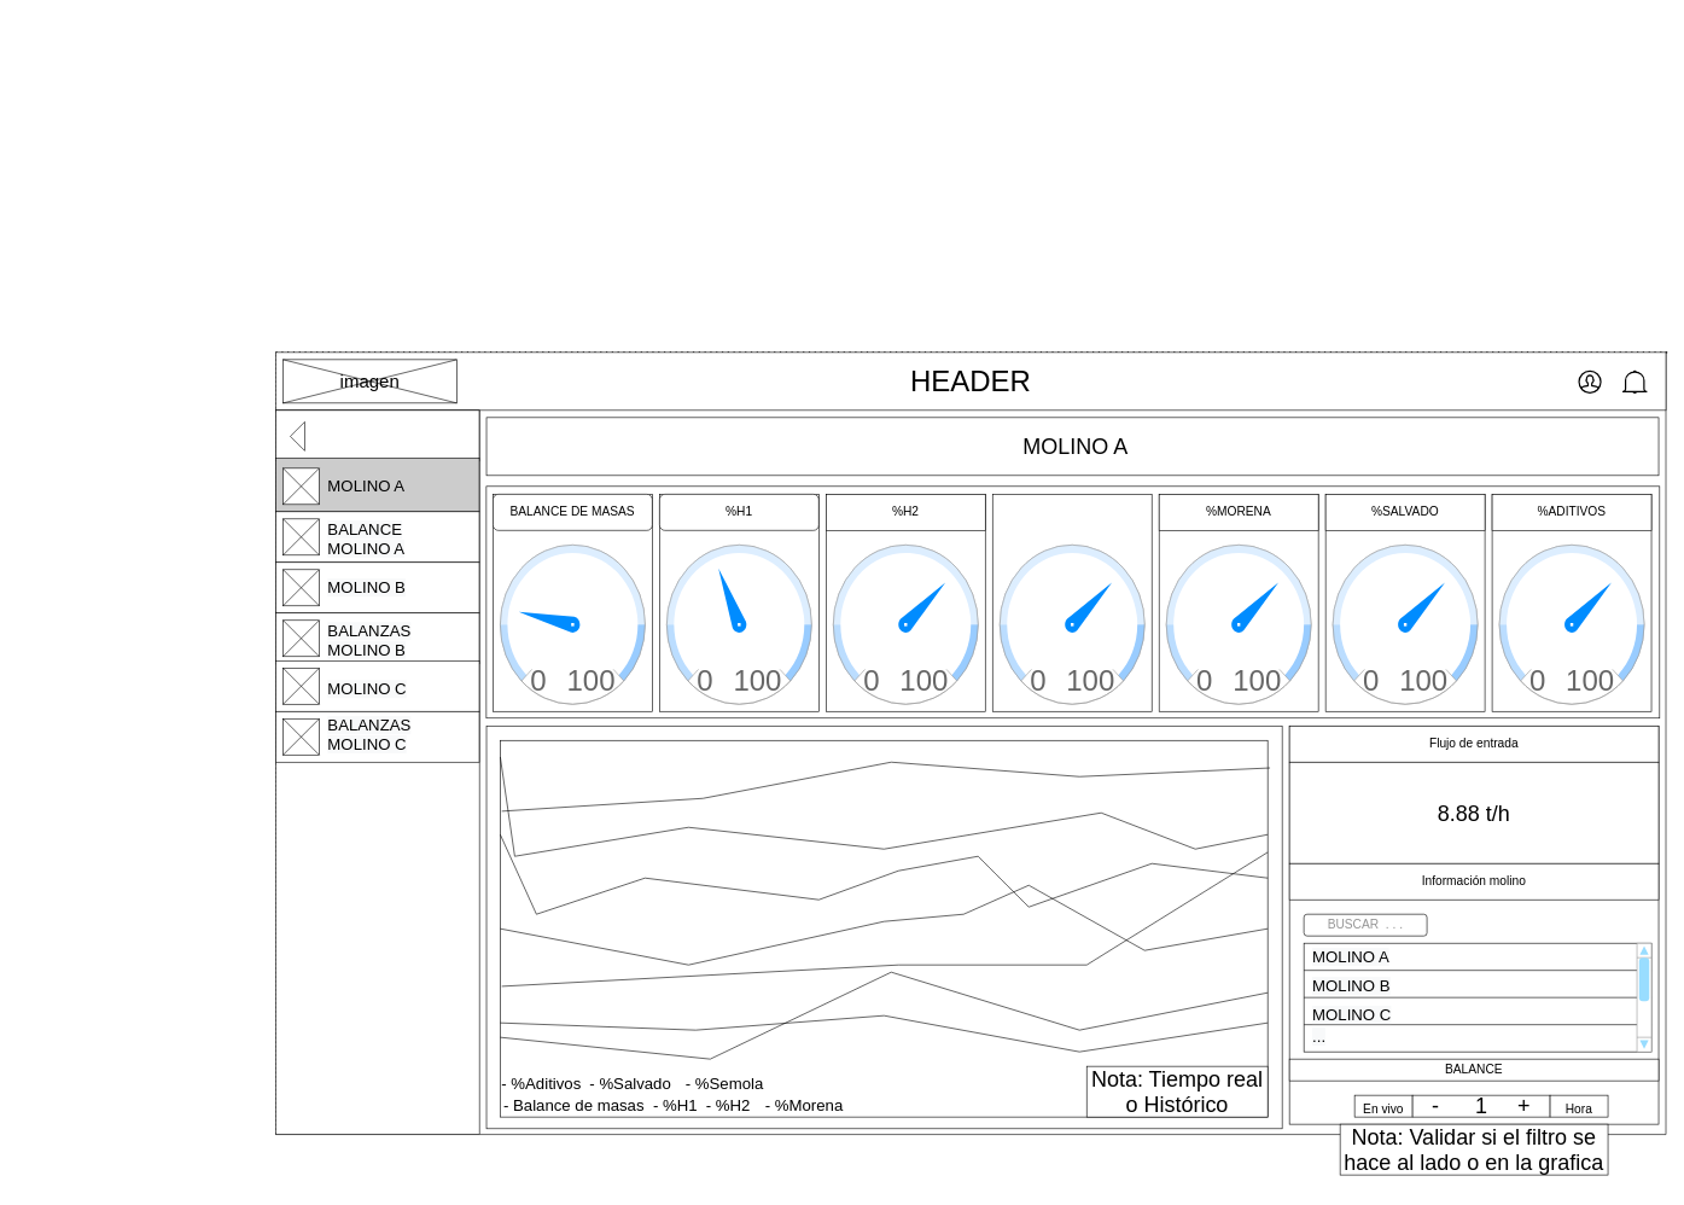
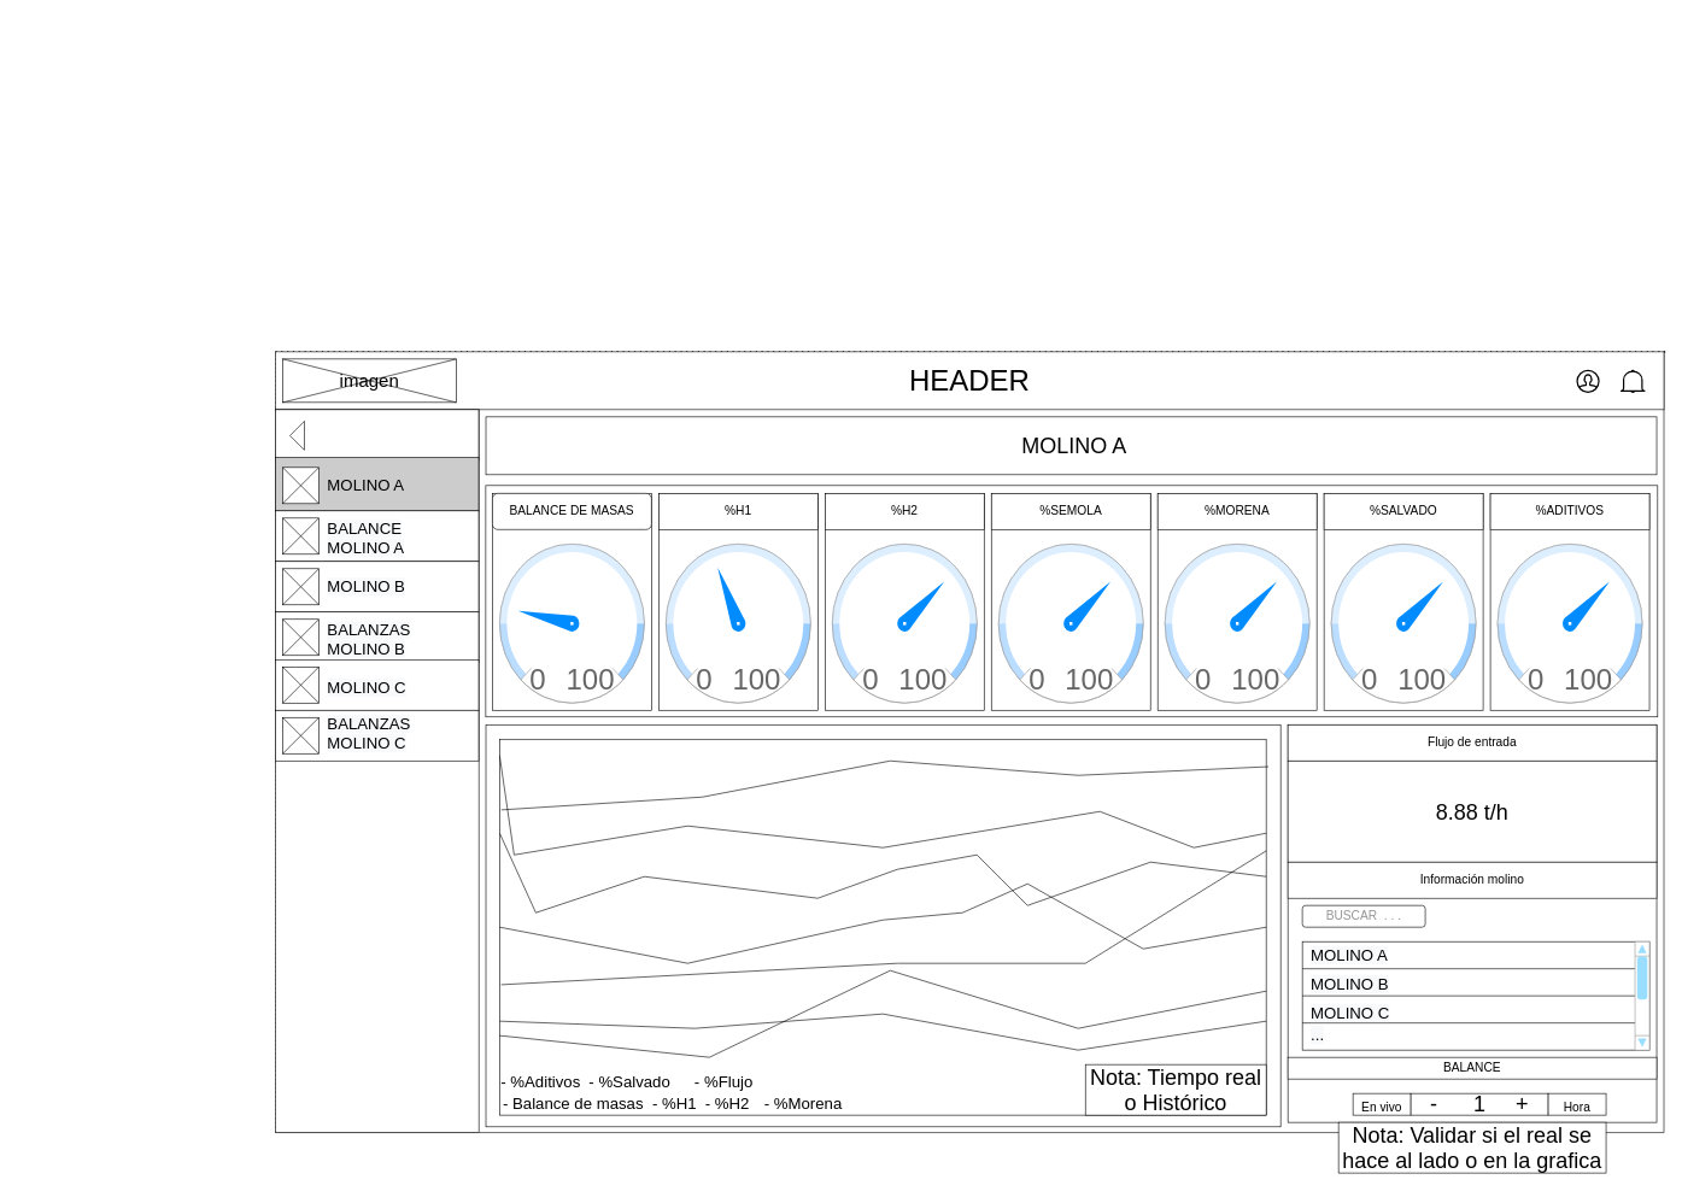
- <mxCell id="54" value="&lt;font style=&quot;font-size: 17px;&quot;&gt;%H1&lt;/font&gt;" style="whiteSpace=wrap;html=1;fontSize=7;rounded=1;" parent="1" vertex="1"><mxGeometry x="910" y="682" width="220" height="50" as="geometry" /></mxCell>
+ <mxCell id="54" value="&lt;font style=&quot;font-size: 17px;&quot;&gt;%H1&lt;/font&gt;" style="rounded=0;whiteSpace=wrap;html=1;fontSize=7;" parent="1" vertex="1"><mxGeometry x="910" y="682" width="220" height="50" as="geometry" /></mxCell>
+ <mxCell id="109" value="&lt;font style=&quot;font-size: 17px;&quot;&gt;%SEMOLA&lt;br&gt;&lt;/font&gt;" style="rounded=0;whiteSpace=wrap;html=1;fontSize=7;" vertex="1" parent="1"><mxGeometry x="1370" y="682" width="220" height="50" as="geometry" /></mxCell>
- <mxCell id="67" value="&lt;font color=&quot;#949494&quot;&gt;BUSCAR&amp;nbsp; . . .&lt;/font&gt;" style="rounded=1;whiteSpace=wrap;html=1;strokeColor=#000000;fontSize=17;" parent="1" vertex="1"><mxGeometry x="1800" y="1262" width="170" height="30" as="geometry" /></mxCell>
+ <mxCell id="67" value="&lt;font color=&quot;#949494&quot;&gt;BUSCAR&amp;nbsp; . . .&lt;/font&gt;" style="rounded=1;whiteSpace=wrap;html=1;strokeColor=#000000;fontSize=17;" parent="1" vertex="1"><mxGeometry x="1800" y="1252" width="170" height="30" as="geometry" /></mxCell>
- <mxCell id="118" value="- %Semola" style="text;html=1;strokeColor=none;fillColor=none;align=center;verticalAlign=middle;whiteSpace=wrap;rounded=0;fontSize=22;" vertex="1" parent="1"><mxGeometry x="940" y="1482" width="120" height="30" as="geometry" /></mxCell>
+ <mxCell id="118" value="- %Flujo" style="text;html=1;strokeColor=none;fillColor=none;align=center;verticalAlign=middle;whiteSpace=wrap;rounded=0;fontSize=22;" vertex="1" parent="1"><mxGeometry x="940" y="1482" width="120" height="30" as="geometry" /></mxCell>
- <mxCell id="115" value="&lt;font style=&quot;font-size: 30px;&quot;&gt;Nota: Validar si el filtro se hace al lado o en la grafica&lt;br&gt;&lt;/font&gt;" style="rounded=0;whiteSpace=wrap;html=1;" vertex="1" parent="1"><mxGeometry x="1850" y="1552" width="370" height="70" as="geometry" /></mxCell>
+ <mxCell id="115" value="&lt;font style=&quot;font-size: 30px;&quot;&gt;Nota: Validar si el real se hace al lado o en la grafica&lt;br&gt;&lt;/font&gt;" style="rounded=0;whiteSpace=wrap;html=1;" vertex="1" parent="1"><mxGeometry x="1850" y="1552" width="370" height="70" as="geometry" /></mxCell>
